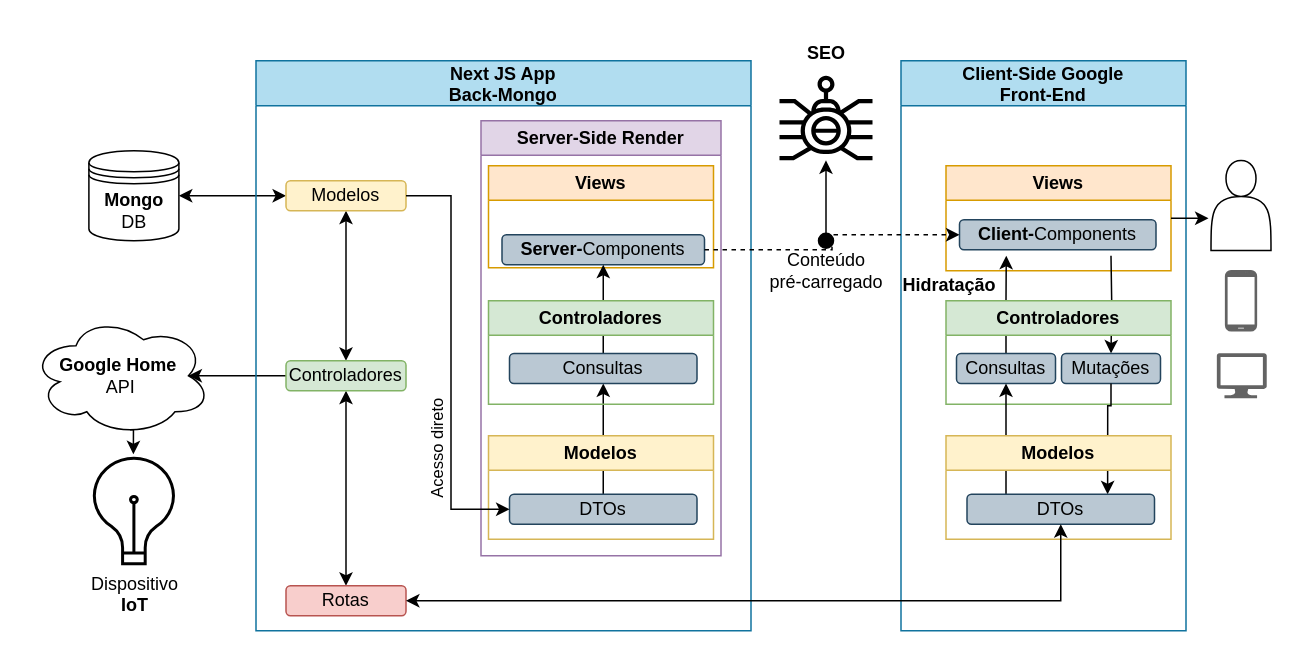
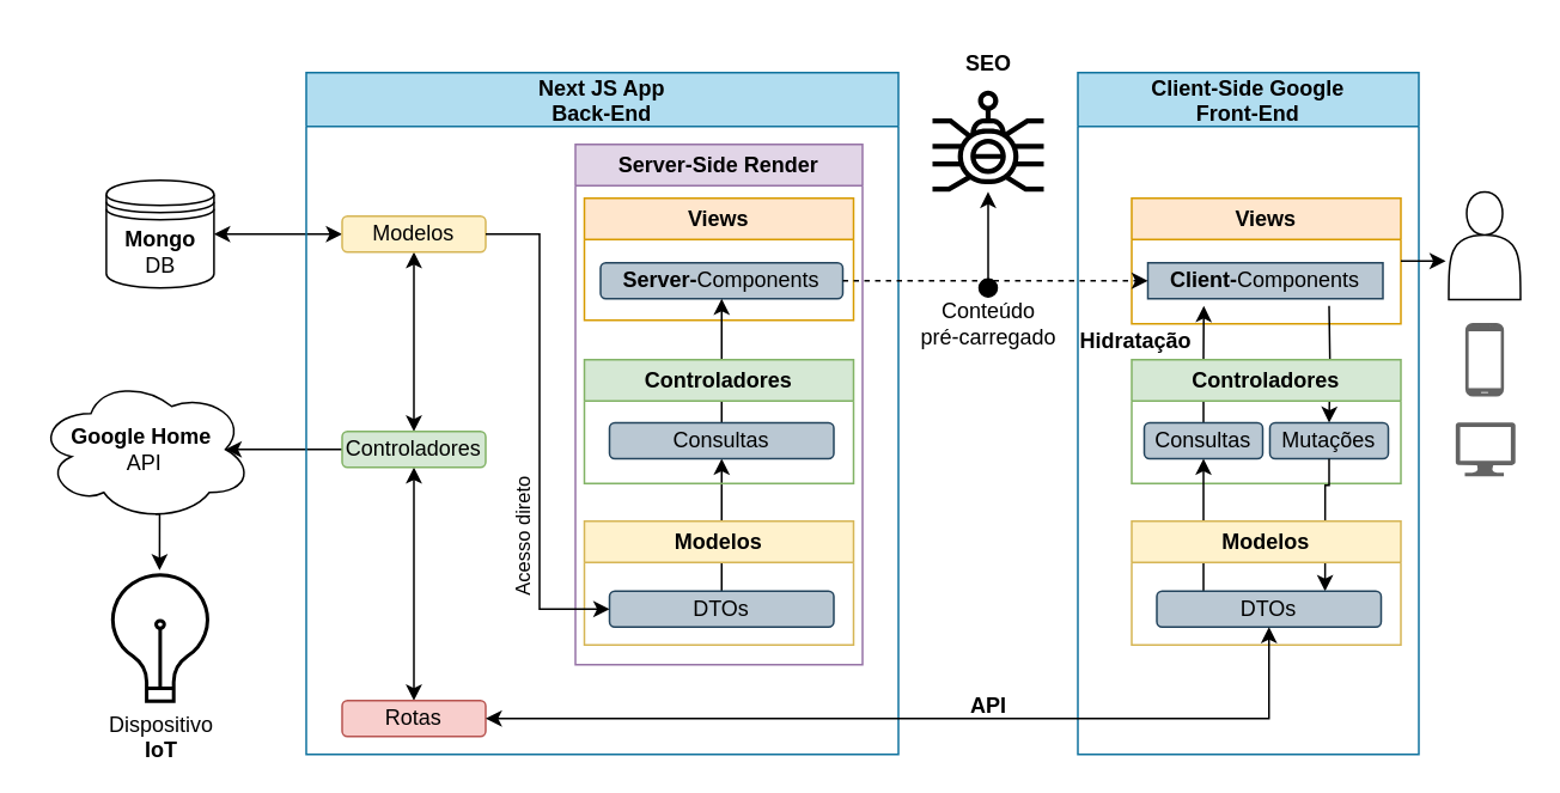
- <mxCell id="22" value="Next JS App&#10;Back-Mongo" style="swimlane;startSize=30;fontStyle=1;fillColor=#b1ddf0;strokeColor=#10739e;" vertex="1" parent="1"><mxGeometry x="170" y="40" width="330" height="380" as="geometry" /></mxCell>
+ <mxCell id="22" value="Next JS App&#10;Back-End" style="swimlane;startSize=30;fontStyle=1;fillColor=#b1ddf0;strokeColor=#10739e;" vertex="1" parent="1"><mxGeometry x="170" y="40" width="330" height="380" as="geometry" /></mxCell>
- <mxCell id="6" value="&lt;b&gt;Client-&lt;/b&gt;Components" style="rounded=1;whiteSpace=wrap;html=1;fillColor=#bac8d3;strokeColor=#23445d;" vertex="1" parent="5"><mxGeometry x="9" y="36" width="131" height="20" as="geometry" /></mxCell>
+ <mxCell id="6" value="&lt;b&gt;Client-&lt;/b&gt;Components" style="whiteSpace=wrap;html=1;fillColor=#bac8d3;strokeColor=#23445d;rounded=0;" vertex="1" parent="5"><mxGeometry x="9" y="36" width="131" height="20" as="geometry" /></mxCell>
- <mxCell id="30" value="&lt;b&gt;Server-&lt;/b&gt;Components" style="rounded=1;whiteSpace=wrap;html=1;fillColor=#bac8d3;strokeColor=#23445d;" vertex="1" parent="29"><mxGeometry x="9" y="46" width="135" height="20" as="geometry" /></mxCell>
+ <mxCell id="30" value="&lt;b&gt;Server-&lt;/b&gt;Components" style="rounded=1;whiteSpace=wrap;html=1;fillColor=#bac8d3;strokeColor=#23445d;" vertex="1" parent="29"><mxGeometry x="9" y="36" width="135" height="20" as="geometry" /></mxCell>
- <mxCell id="18" value="Dispositivo&lt;div&gt;&lt;b&gt;IoT&lt;/b&gt;&lt;/div&gt;" style="html=1;verticalLabelPosition=bottom;align=center;labelBackgroundColor=#ffffff;verticalAlign=top;strokeWidth=2;strokeColor=#000000;shadow=0;dashed=0;shape=mxgraph.ios7.icons.lightbulb;" vertex="1" parent="1"><mxGeometry x="60" y="305" width="57.2" height="70.3" as="geometry" /></mxCell>
+ <mxCell id="18" value="Dispositivo&lt;div&gt;&lt;b&gt;IoT&lt;/b&gt;&lt;/div&gt;" style="html=1;verticalLabelPosition=bottom;align=center;labelBackgroundColor=#ffffff;verticalAlign=top;strokeWidth=2;strokeColor=#000000;shadow=0;dashed=0;shape=mxgraph.ios7.icons.lightbulb;" vertex="1" parent="1"><mxGeometry x="60" y="320" width="57.2" height="70.3" as="geometry" /></mxCell>
+ <mxCell id="40" value="&lt;b&gt;API&lt;/b&gt;" style="text;html=1;align=center;verticalAlign=middle;resizable=0;points=[];autosize=1;strokeColor=none;fillColor=none;" vertex="1" parent="1"><mxGeometry x="530" y="378" width="40" height="30" as="geometry" /></mxCell>
